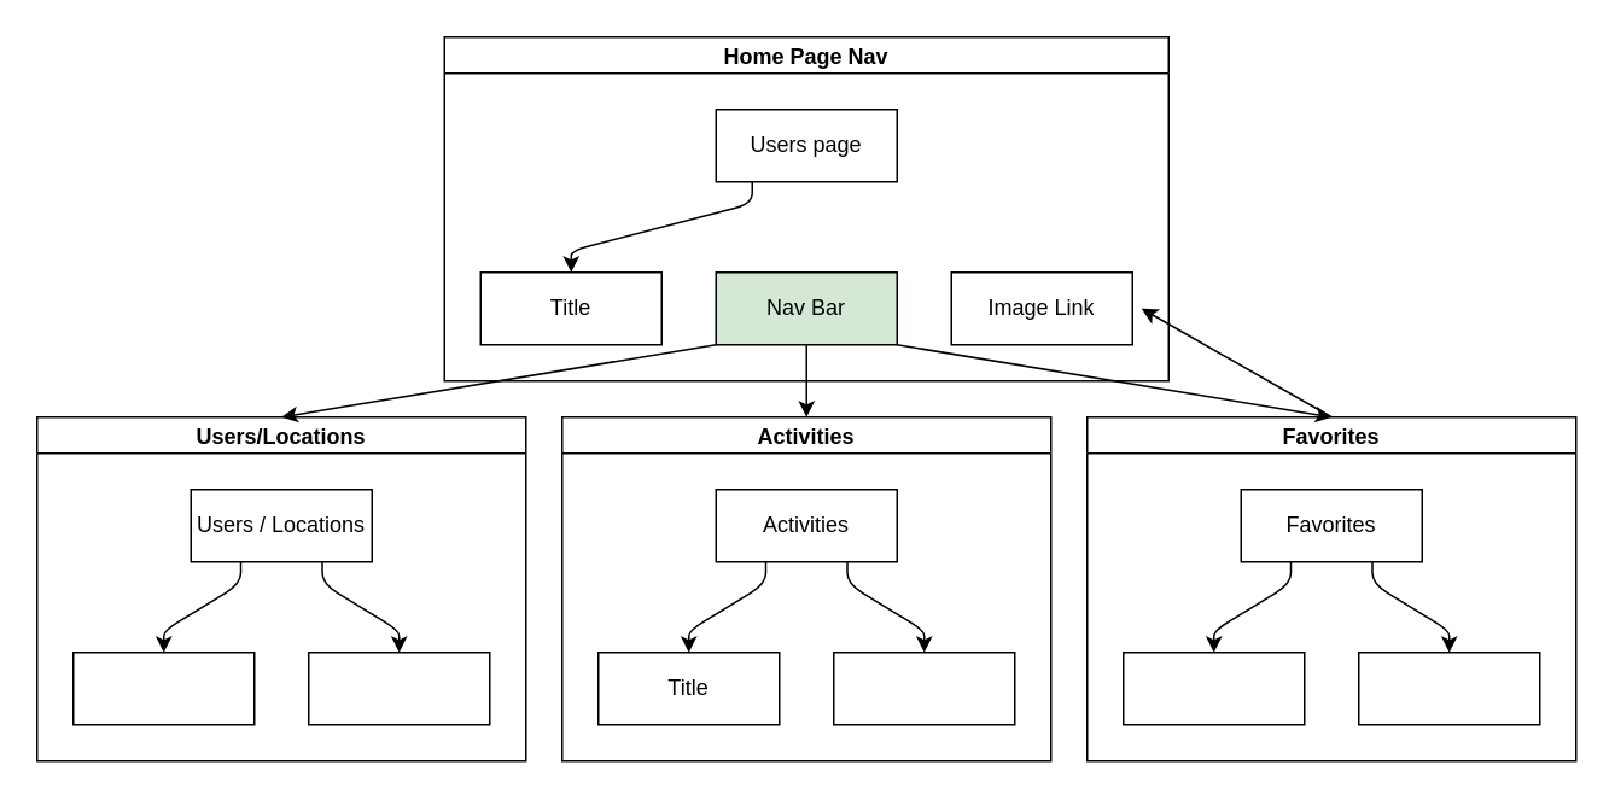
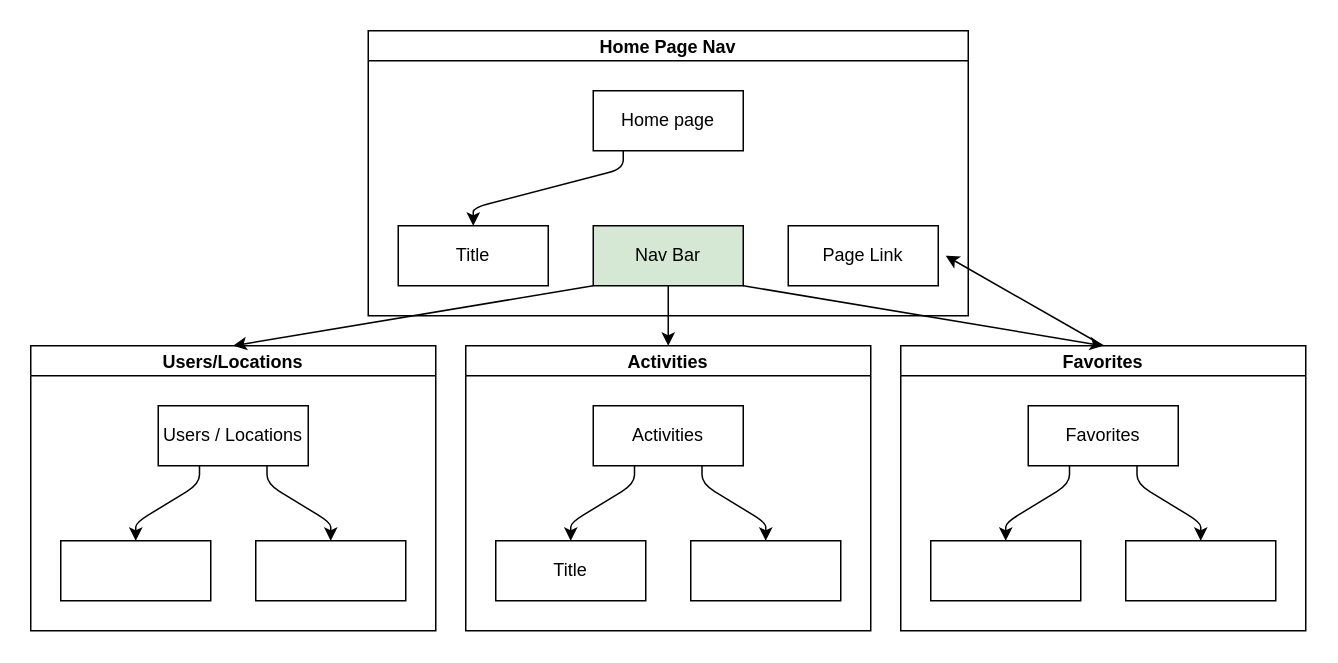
- <mxCell id="3" value="Users page" style="whiteSpace=wrap;html=1;" vertex="1" parent="2"><mxGeometry x="150" y="40" width="100" height="40" as="geometry" /></mxCell>
+ <mxCell id="3" value="Home page" style="whiteSpace=wrap;html=1;" vertex="1" parent="2"><mxGeometry x="150" y="40" width="100" height="40" as="geometry" /></mxCell>
- <mxCell id="7" value="Image Link" style="whiteSpace=wrap;html=1;" vertex="1" parent="2"><mxGeometry x="280" y="130" width="100" height="40" as="geometry" /></mxCell>
+ <mxCell id="7" value="Page Link" style="whiteSpace=wrap;html=1;" vertex="1" parent="2"><mxGeometry x="280" y="130" width="100" height="40" as="geometry" /></mxCell>
